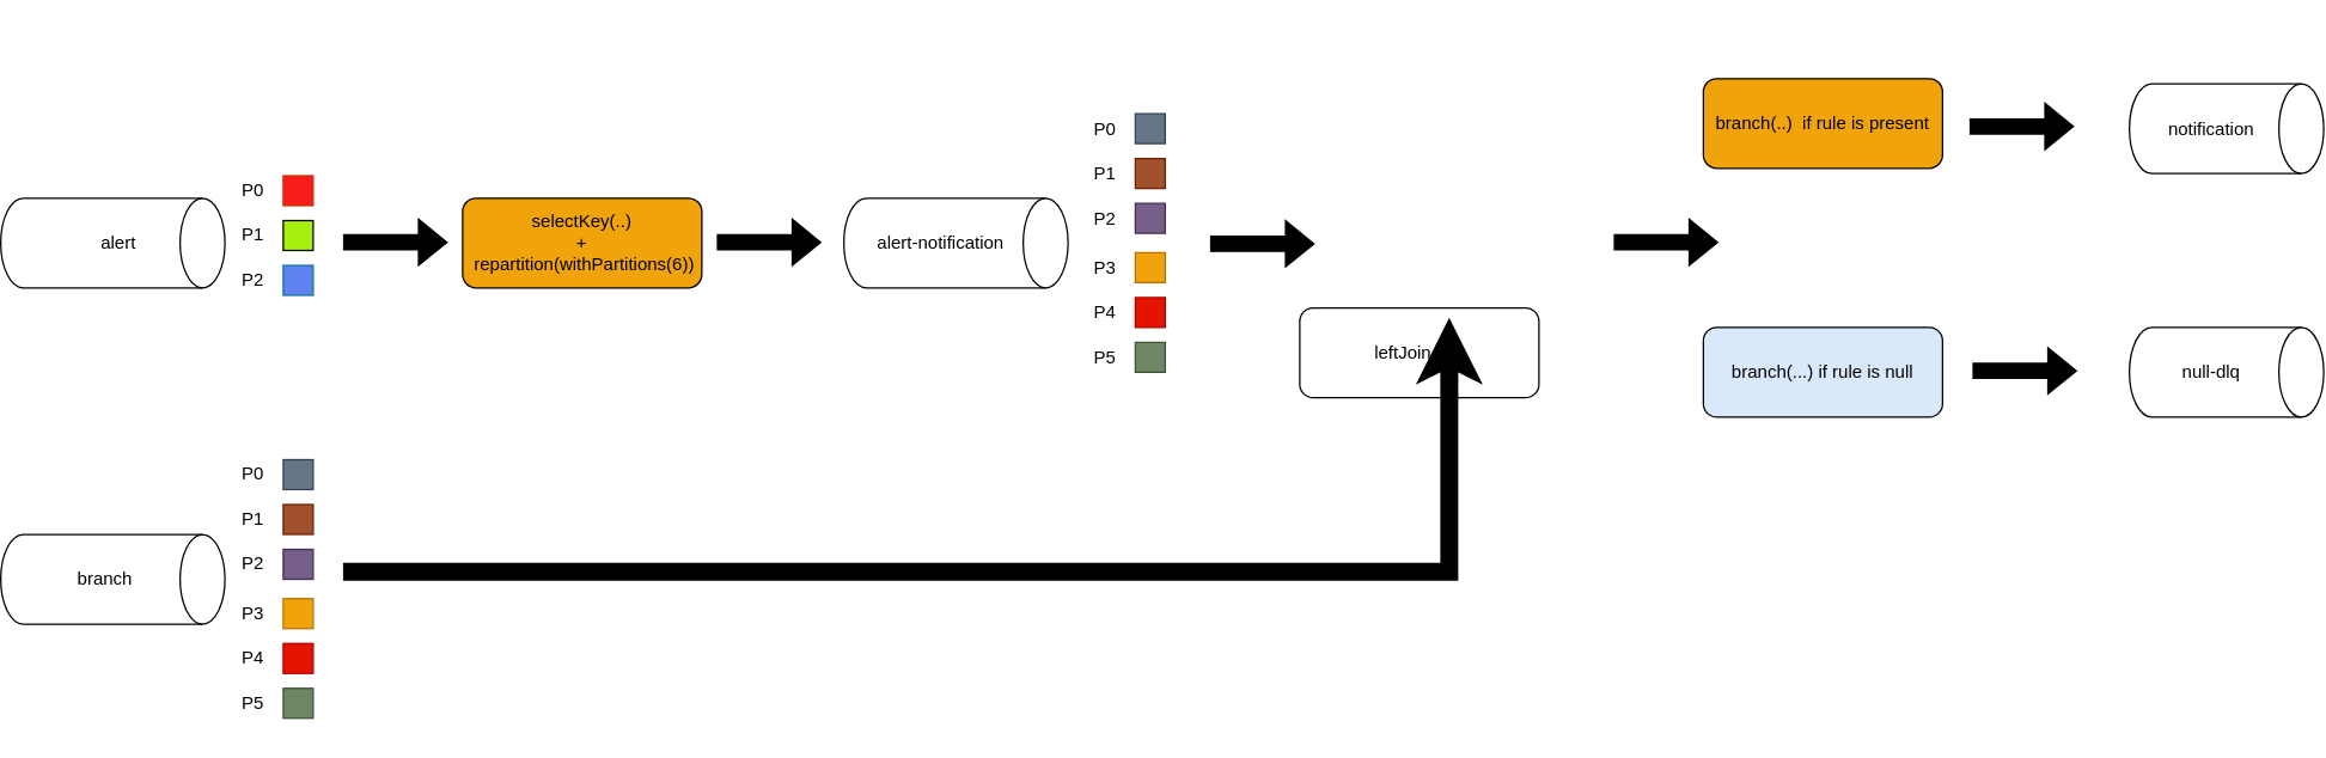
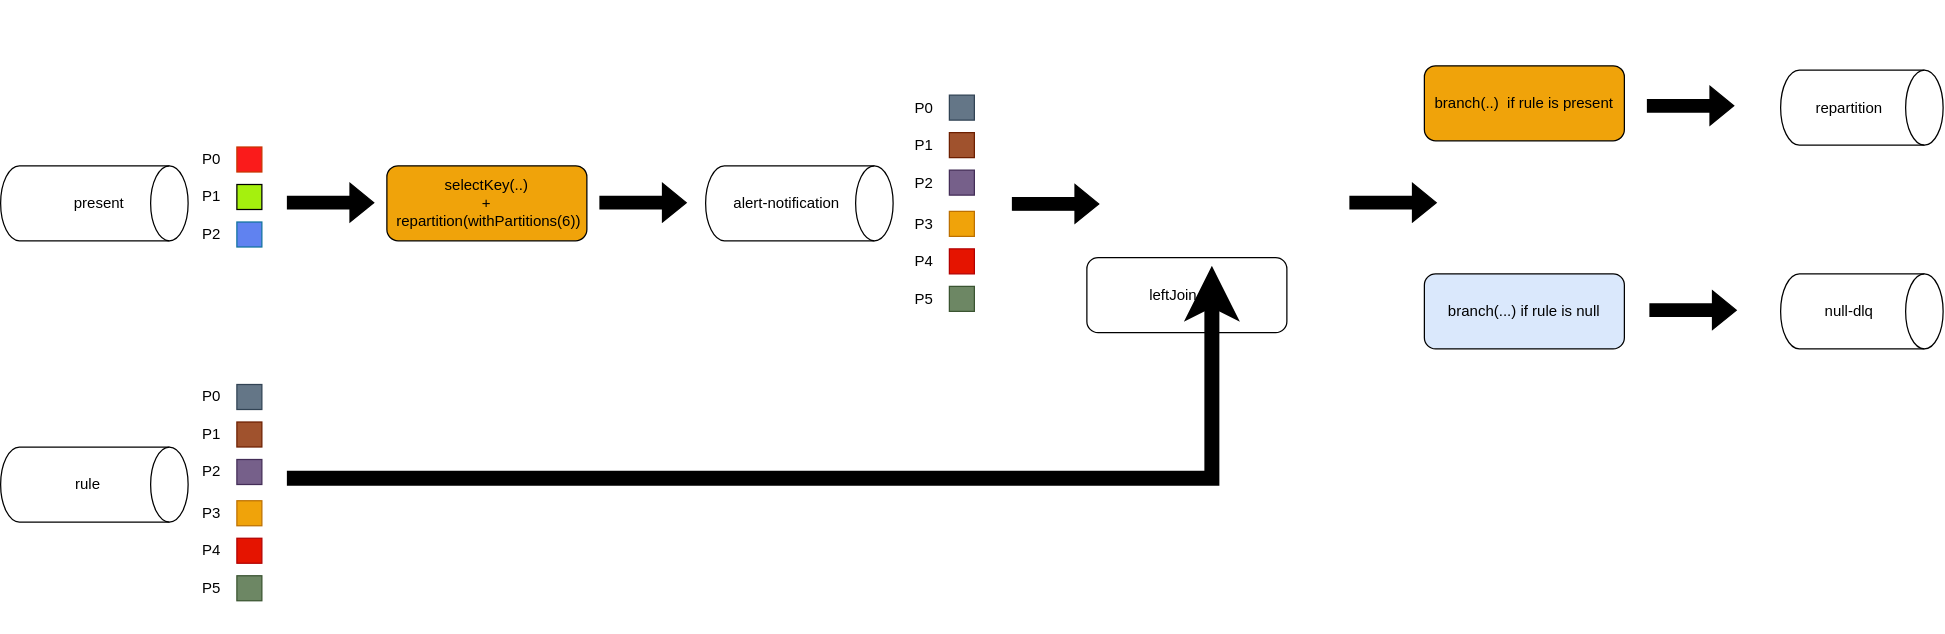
- <mxCell id="52" value="notification" style="text;html=1;strokeColor=none;fillColor=none;align=center;verticalAlign=middle;whiteSpace=wrap;rounded=0;" vertex="1" parent="1"><mxGeometry x="1429" y="70.5" width="60" height="30" as="geometry" /></mxCell>
+ <mxCell id="52" value="repartition" style="text;html=1;strokeColor=none;fillColor=none;align=center;verticalAlign=middle;whiteSpace=wrap;rounded=0;" vertex="1" parent="1"><mxGeometry x="1429" y="70.5" width="60" height="30" as="geometry" /></mxCell>
- <mxCell id="3" value="alert" style="text;html=1;strokeColor=none;fillColor=none;align=center;verticalAlign=middle;whiteSpace=wrap;rounded=0;" vertex="1" parent="1"><mxGeometry x="29" y="147" width="60" height="30" as="geometry" /></mxCell>
+ <mxCell id="3" value="present" style="text;html=1;strokeColor=none;fillColor=none;align=center;verticalAlign=middle;whiteSpace=wrap;rounded=0;" vertex="1" parent="1"><mxGeometry x="29" y="147" width="60" height="30" as="geometry" /></mxCell>
- <mxCell id="5" value="branch" style="text;html=1;strokeColor=none;fillColor=none;align=center;verticalAlign=middle;whiteSpace=wrap;rounded=0;" vertex="1" parent="1"><mxGeometry x="20" y="372" width="60" height="30" as="geometry" /></mxCell>
+ <mxCell id="5" value="rule" style="text;html=1;strokeColor=none;fillColor=none;align=center;verticalAlign=middle;whiteSpace=wrap;rounded=0;" vertex="1" parent="1"><mxGeometry x="20" y="372" width="60" height="30" as="geometry" /></mxCell>
